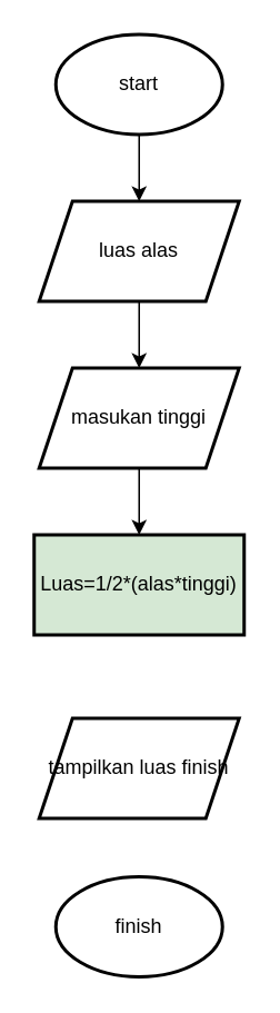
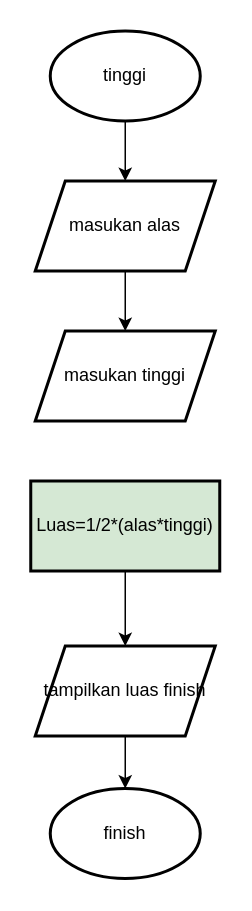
- <mxCell id="3" value="start" style="strokeWidth=2;html=1;shape=mxgraph.flowchart.start_1;whiteSpace=wrap;" vertex="1" parent="1"><mxGeometry x="33" y="20" width="100" height="60" as="geometry" /></mxCell>
+ <mxCell id="3" value="tinggi" style="strokeWidth=2;html=1;shape=mxgraph.flowchart.start_1;whiteSpace=wrap;" vertex="1" parent="1"><mxGeometry x="33" y="20" width="100" height="60" as="geometry" /></mxCell>
- <mxCell id="5" value="luas alas" style="shape=parallelogram;perimeter=parallelogramPerimeter;whiteSpace=wrap;html=1;fixedSize=1;strokeWidth=2;" vertex="1" parent="1"><mxGeometry x="23" y="120" width="120" height="60" as="geometry" /></mxCell>
+ <mxCell id="5" value="masukan alas" style="shape=parallelogram;perimeter=parallelogramPerimeter;whiteSpace=wrap;html=1;fixedSize=1;strokeWidth=2;" vertex="1" parent="1"><mxGeometry x="23" y="120" width="120" height="60" as="geometry" /></mxCell>
- <mxCell id="6" value="" style="edgeStyle=orthogonalEdgeStyle;rounded=0;orthogonalLoop=1;jettySize=auto;html=1;" edge="1" parent="1" source="7" target="9"><mxGeometry relative="1" as="geometry" /></mxCell>
+ <mxCell id="8" value="" style="edgeStyle=orthogonalEdgeStyle;rounded=0;orthogonalLoop=1;jettySize=auto;html=1;" edge="1" parent="1" source="9" target="11"><mxGeometry relative="1" as="geometry" /></mxCell>
+ <mxCell id="10" value="" style="edgeStyle=orthogonalEdgeStyle;rounded=0;orthogonalLoop=1;jettySize=auto;html=1;" edge="1" parent="1" source="11" target="12"><mxGeometry relative="1" as="geometry" /></mxCell>
